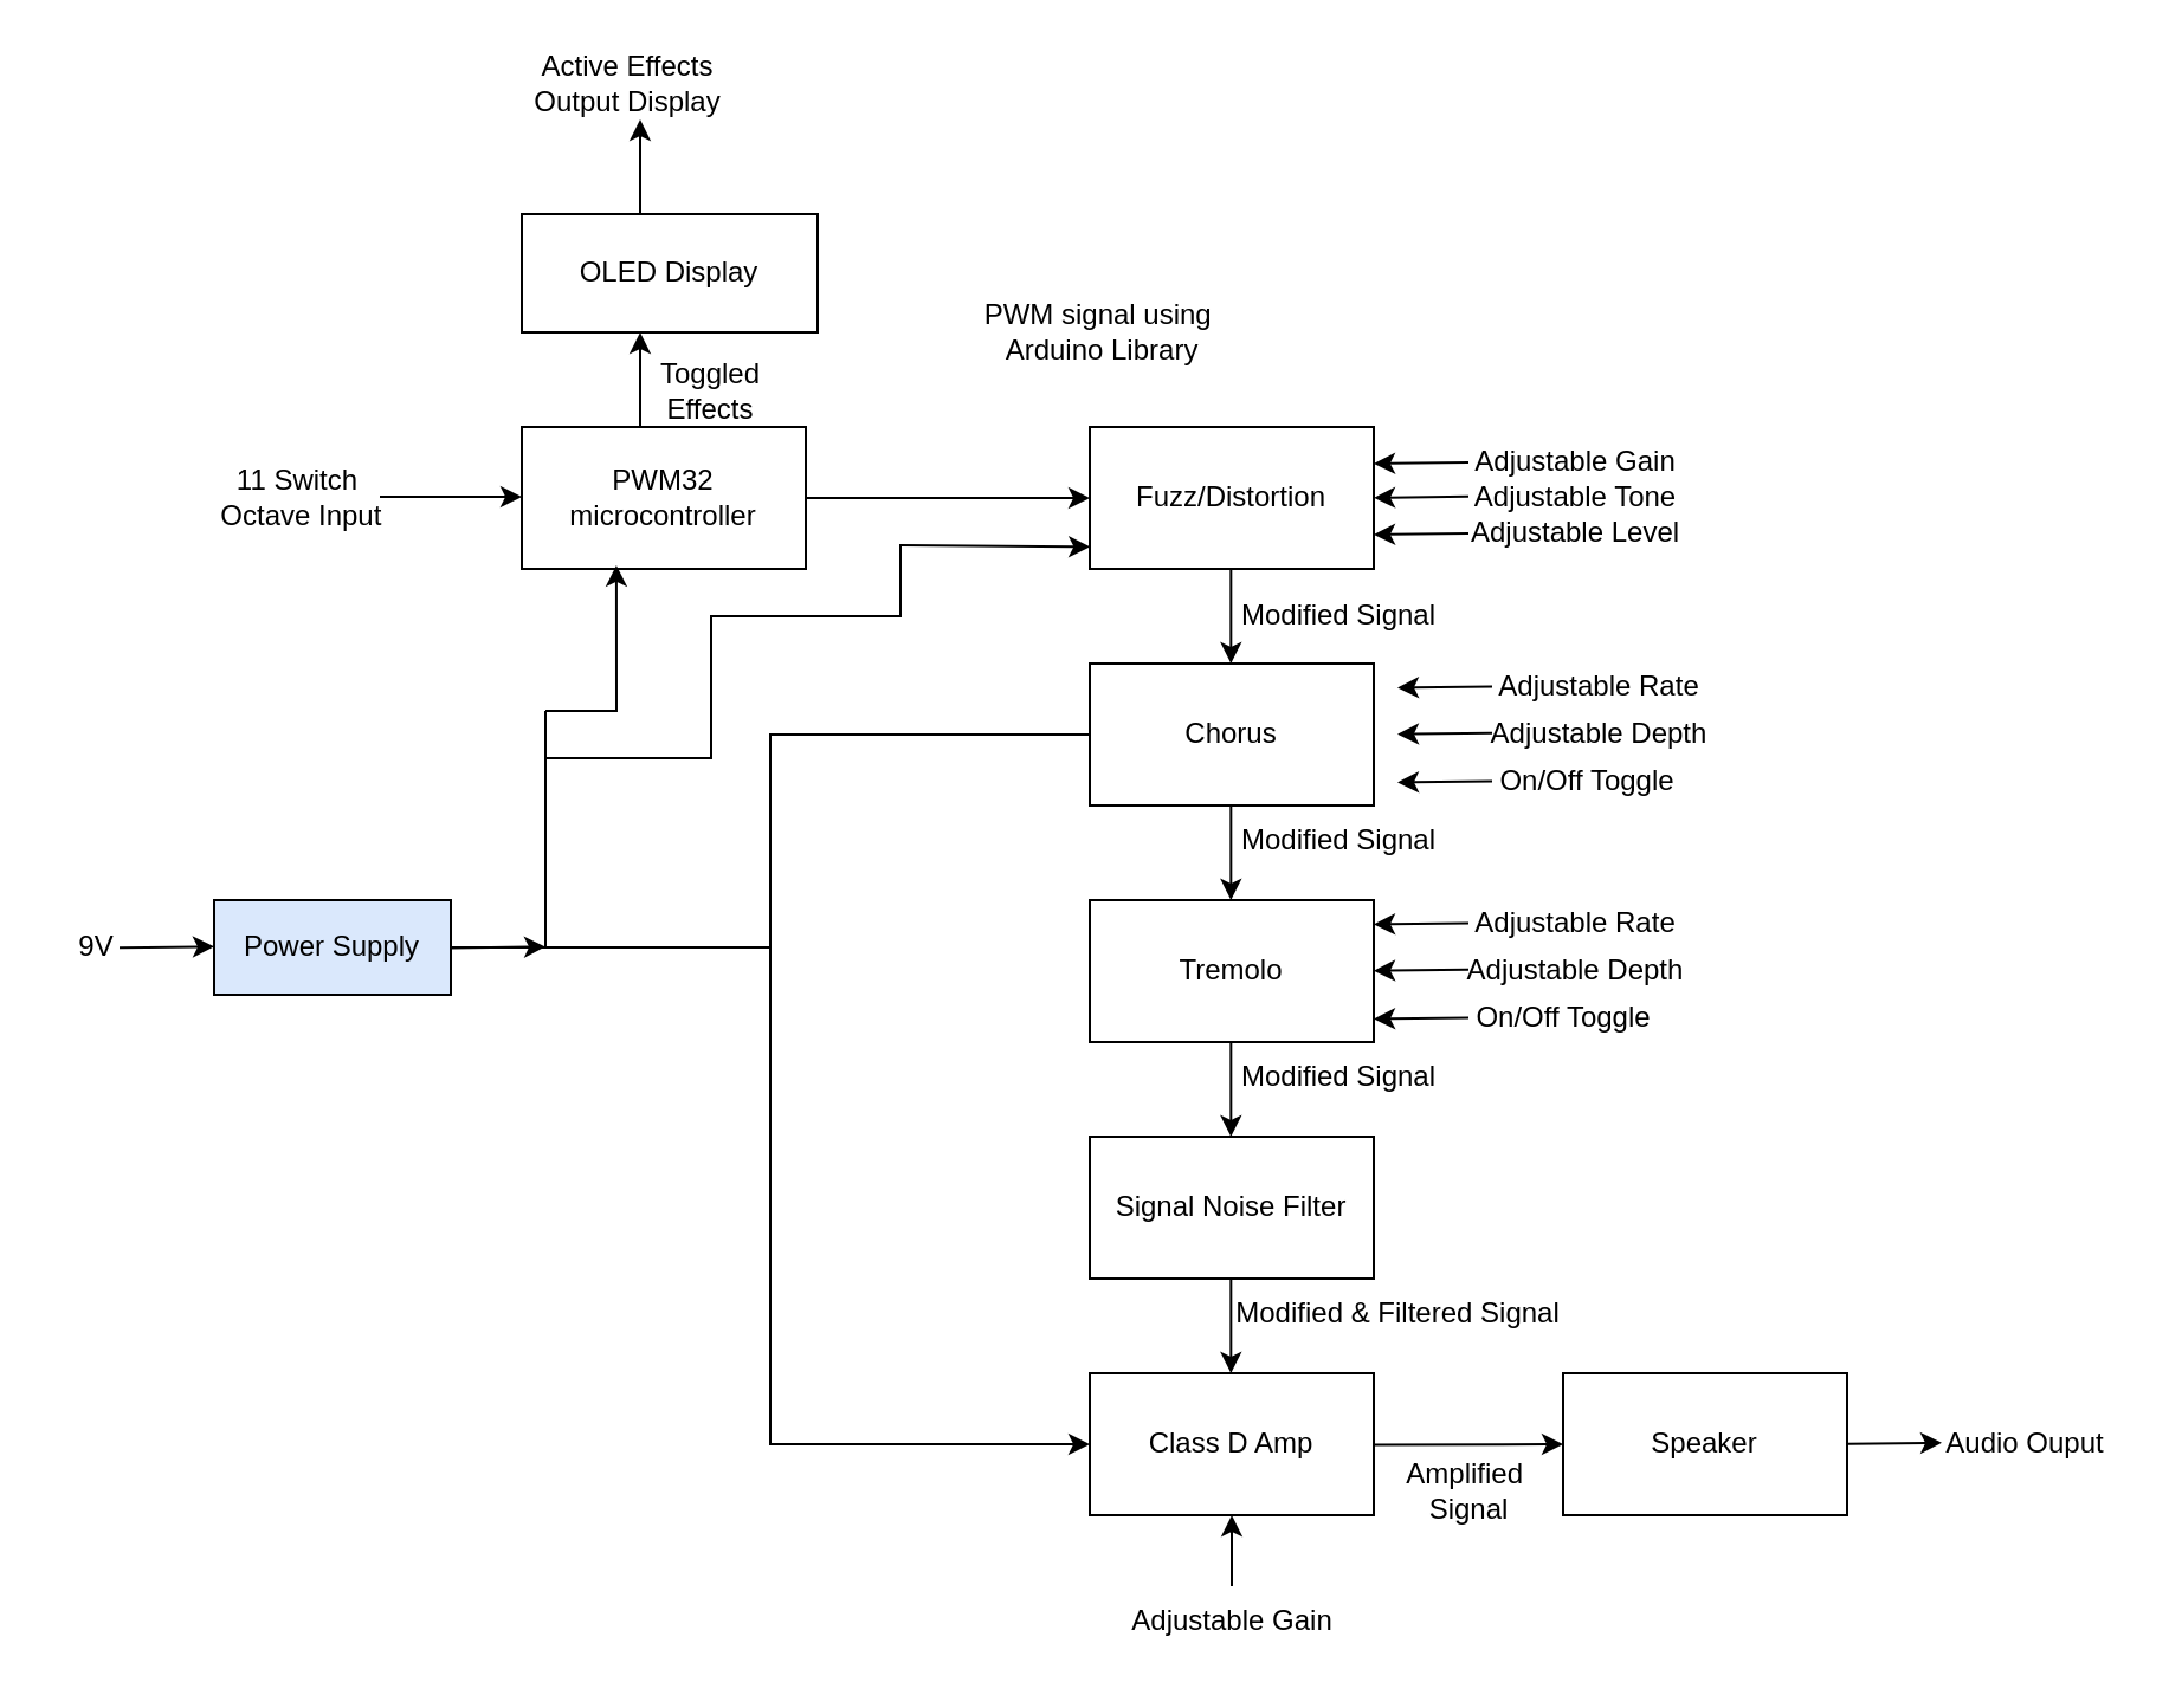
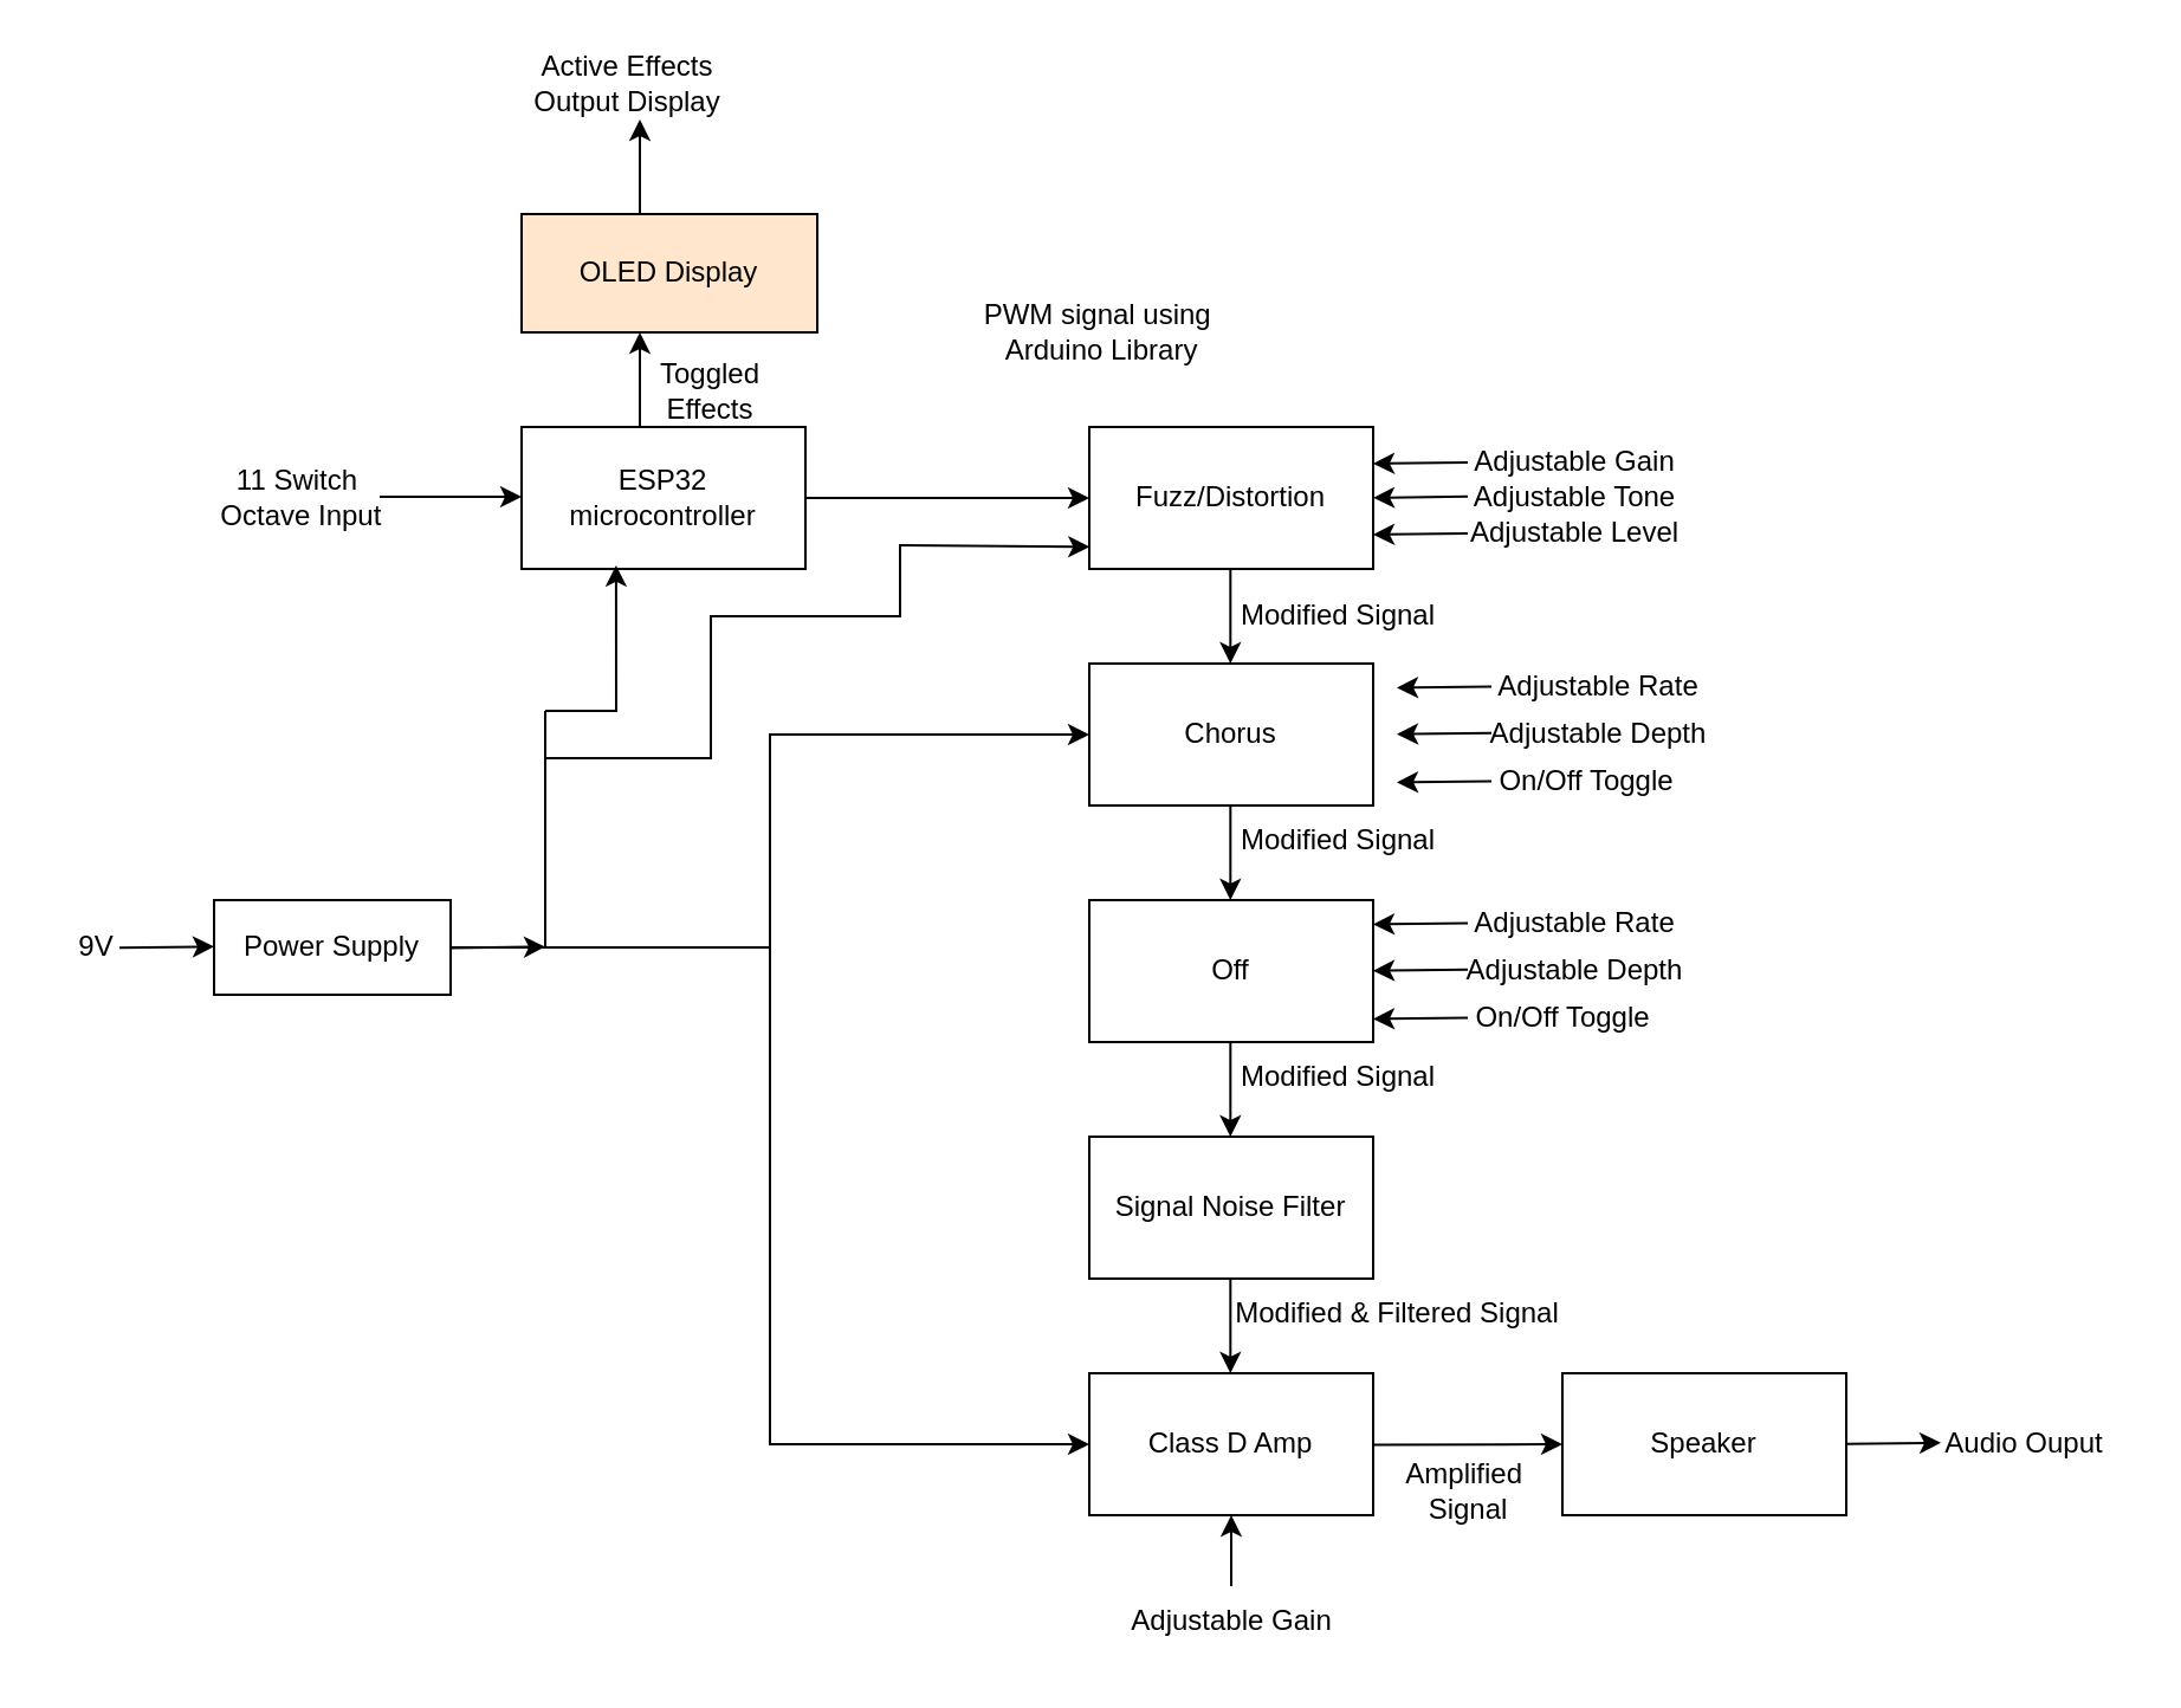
- <mxCell id="3" value="OLED Display" style="rounded=0;whiteSpace=wrap;html=1;" parent="1" vertex="1"><mxGeometry x="220" y="90" width="125" height="50" as="geometry" /></mxCell>
+ <mxCell id="3" value="OLED Display" style="rounded=0;whiteSpace=wrap;html=1;fillColor=#ffe6cc;" parent="1" vertex="1"><mxGeometry x="220" y="90" width="125" height="50" as="geometry" /></mxCell>
- <mxCell id="2" value="PWM32 microcontroller" style="rounded=0;whiteSpace=wrap;html=1;" parent="1" vertex="1"><mxGeometry x="220" y="180" width="120" height="60" as="geometry" /></mxCell>
+ <mxCell id="2" value="ESP32 microcontroller" style="rounded=0;whiteSpace=wrap;html=1;" parent="1" vertex="1"><mxGeometry x="220" y="180" width="120" height="60" as="geometry" /></mxCell>
- <mxCell id="8" style="edgeStyle=orthogonalEdgeStyle;rounded=0;orthogonalLoop=1;jettySize=auto;html=1;entryX=0;entryY=0.5;entryDx=0;entryDy=0;endArrow=none;" parent="1" source="10" target="18" edge="1"><mxGeometry relative="1" as="geometry" /></mxCell>
+ <mxCell id="8" style="edgeStyle=orthogonalEdgeStyle;rounded=0;orthogonalLoop=1;jettySize=auto;html=1;entryX=0;entryY=0.5;entryDx=0;entryDy=0;" parent="1" source="10" target="18" edge="1"><mxGeometry relative="1" as="geometry" /></mxCell>
- <mxCell id="10" value="Power Supply" style="rounded=0;whiteSpace=wrap;html=1;fillColor=#dae8fc;" parent="1" vertex="1"><mxGeometry x="90" y="380" width="100" height="40" as="geometry" /></mxCell>
+ <mxCell id="10" value="Power Supply" style="rounded=0;whiteSpace=wrap;html=1;" parent="1" vertex="1"><mxGeometry x="90" y="380" width="100" height="40" as="geometry" /></mxCell>
- <mxCell id="19" value="Tremolo" style="rounded=0;whiteSpace=wrap;html=1;" parent="1" vertex="1"><mxGeometry x="460" y="380" width="120" height="60" as="geometry" /></mxCell>
+ <mxCell id="19" value="Off" style="rounded=0;whiteSpace=wrap;html=1;" parent="1" vertex="1"><mxGeometry x="460" y="380" width="120" height="60" as="geometry" /></mxCell>
